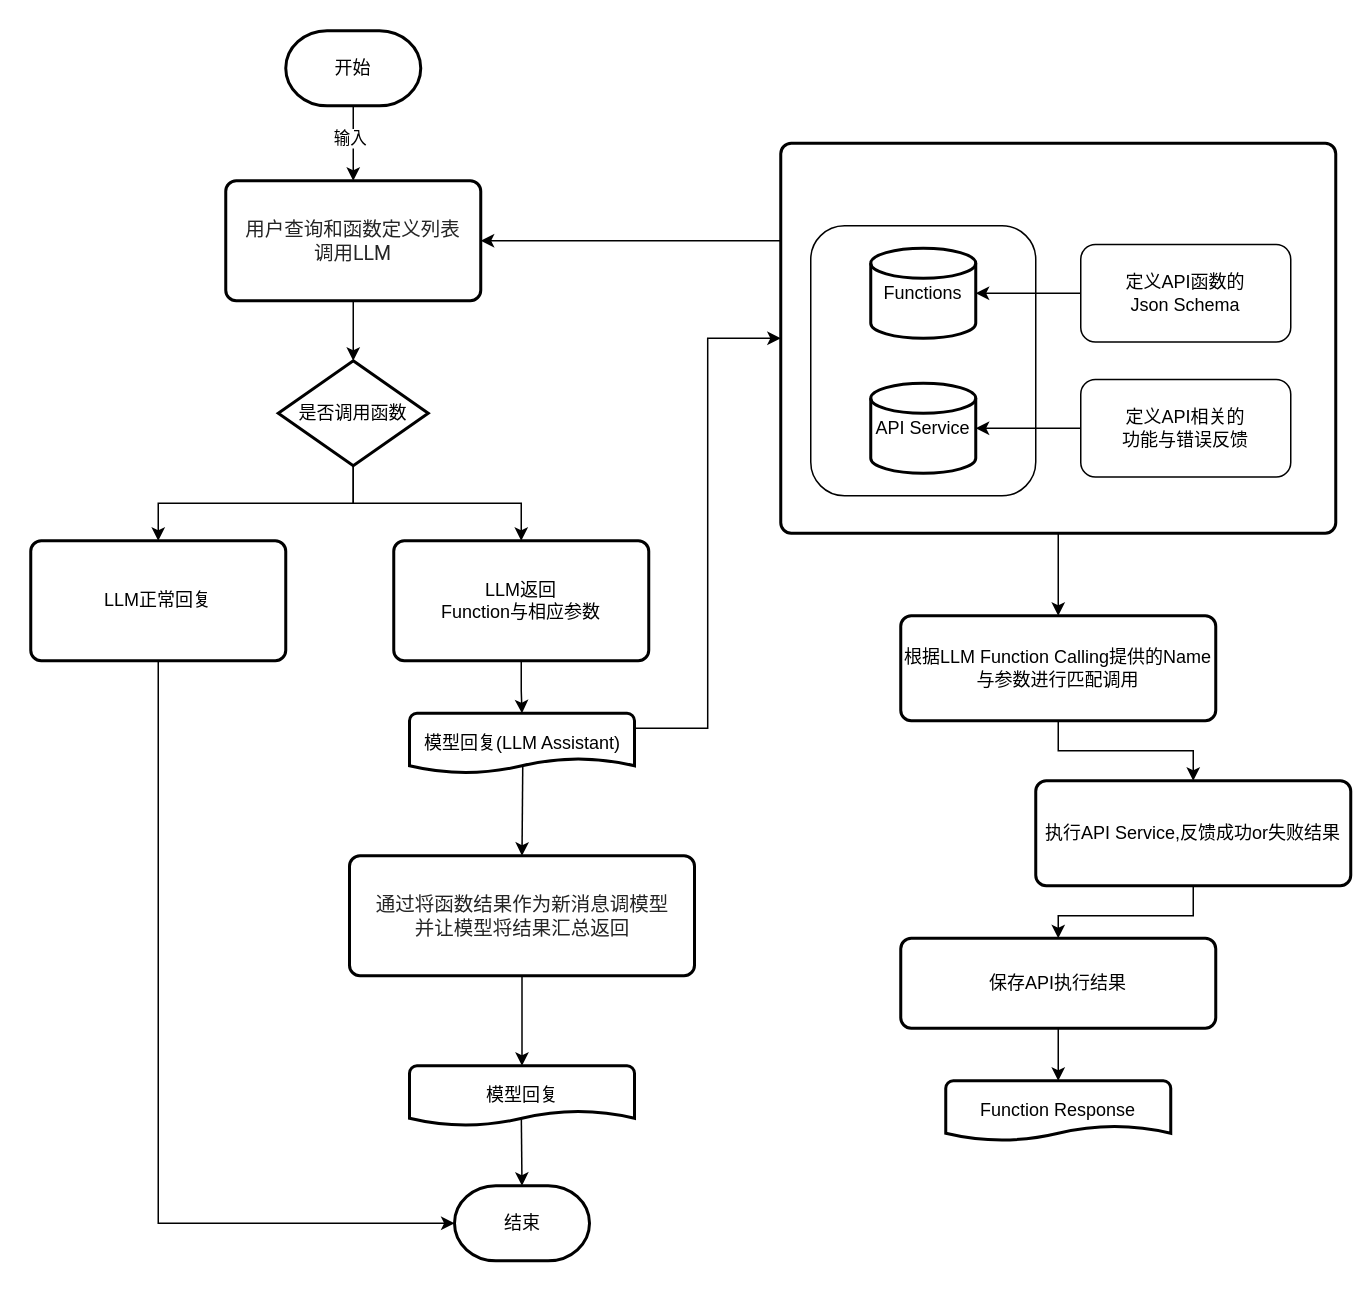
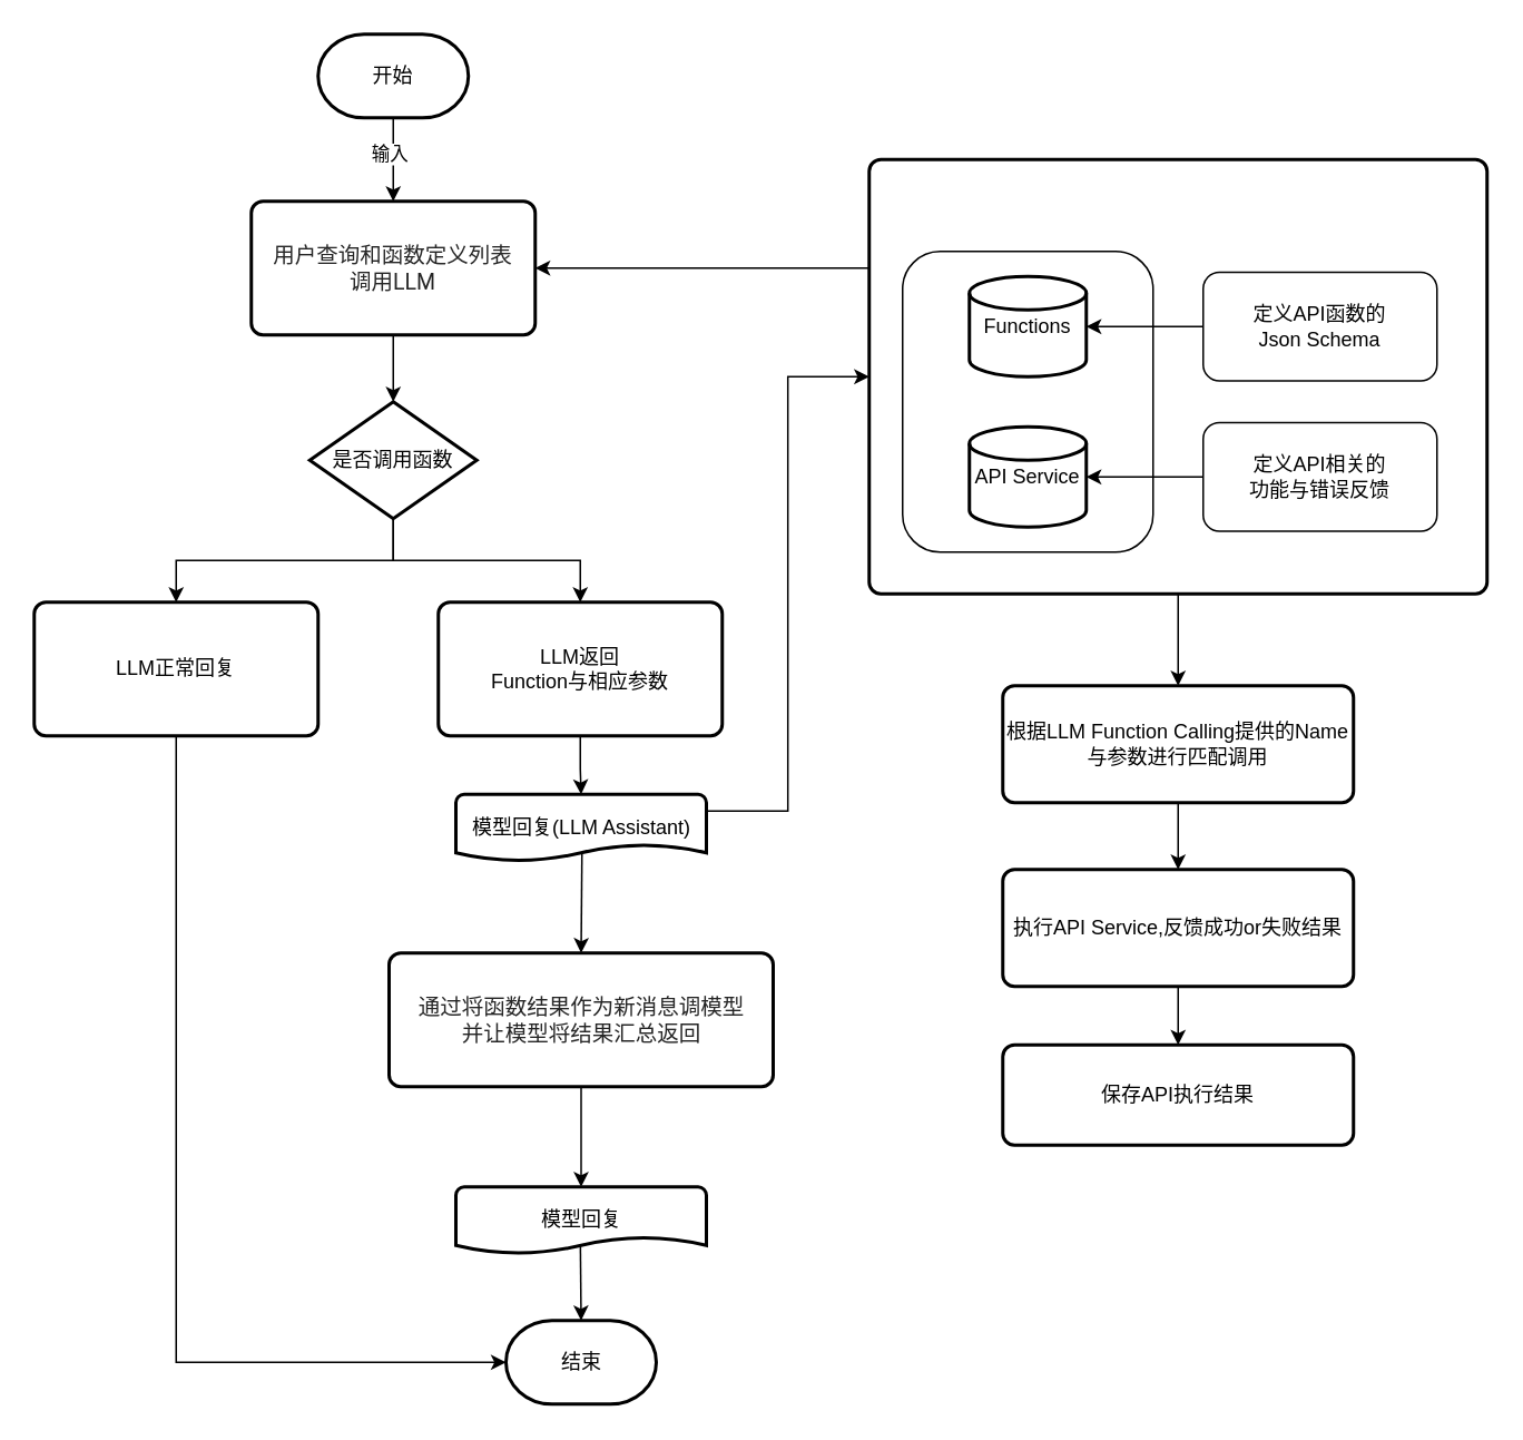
- <mxCell id="21" value="执行API Service,反馈成功or失败结果" style="rounded=1;whiteSpace=wrap;html=1;absoluteArcSize=1;arcSize=14;strokeWidth=2;" parent="1" vertex="1"><mxGeometry x="690" y="520" width="210" height="70" as="geometry" /></mxCell>
+ <mxCell id="21" value="执行API Service,反馈成功or失败结果" style="rounded=1;whiteSpace=wrap;html=1;absoluteArcSize=1;arcSize=14;strokeWidth=2;" parent="1" vertex="1"><mxGeometry x="600" y="520" width="210" height="70" as="geometry" /></mxCell>
- <mxCell id="36" style="edgeStyle=orthogonalEdgeStyle;rounded=0;orthogonalLoop=1;jettySize=auto;html=1;exitX=0.5;exitY=1;exitDx=0;exitDy=0;entryX=0.5;entryY=0;entryDx=0;entryDy=0;entryPerimeter=0;" parent="1" source="23" target="24" edge="1"><mxGeometry relative="1" as="geometry" /></mxCell>
- <mxCell id="24" value="Function Response" style="strokeWidth=2;html=1;shape=mxgraph.flowchart.document2;whiteSpace=wrap;size=0.25;" parent="1" vertex="1"><mxGeometry x="630" y="720" width="150" height="40" as="geometry" /></mxCell>
